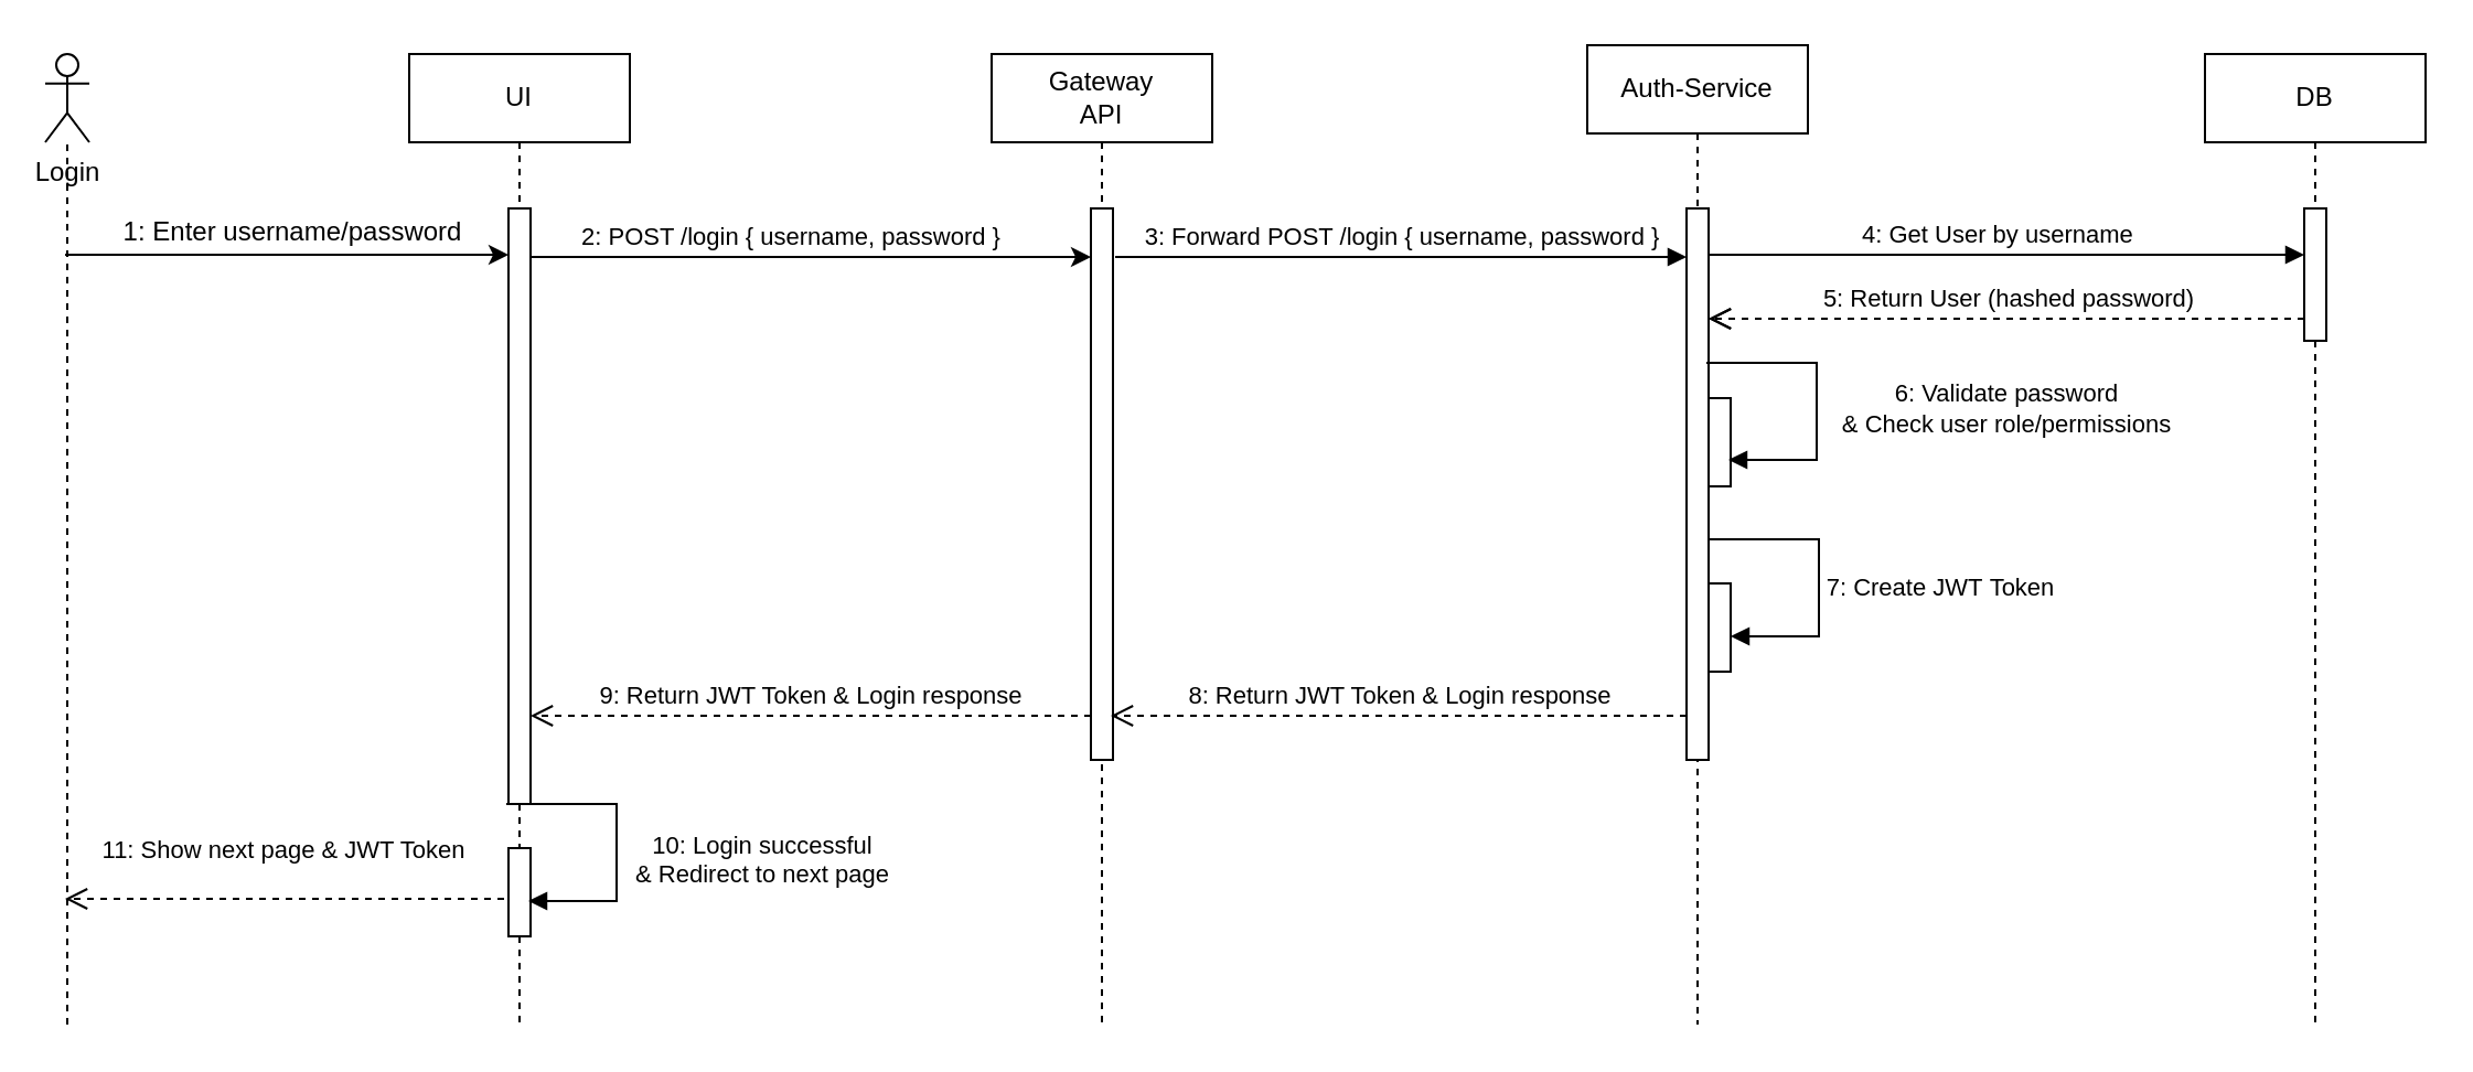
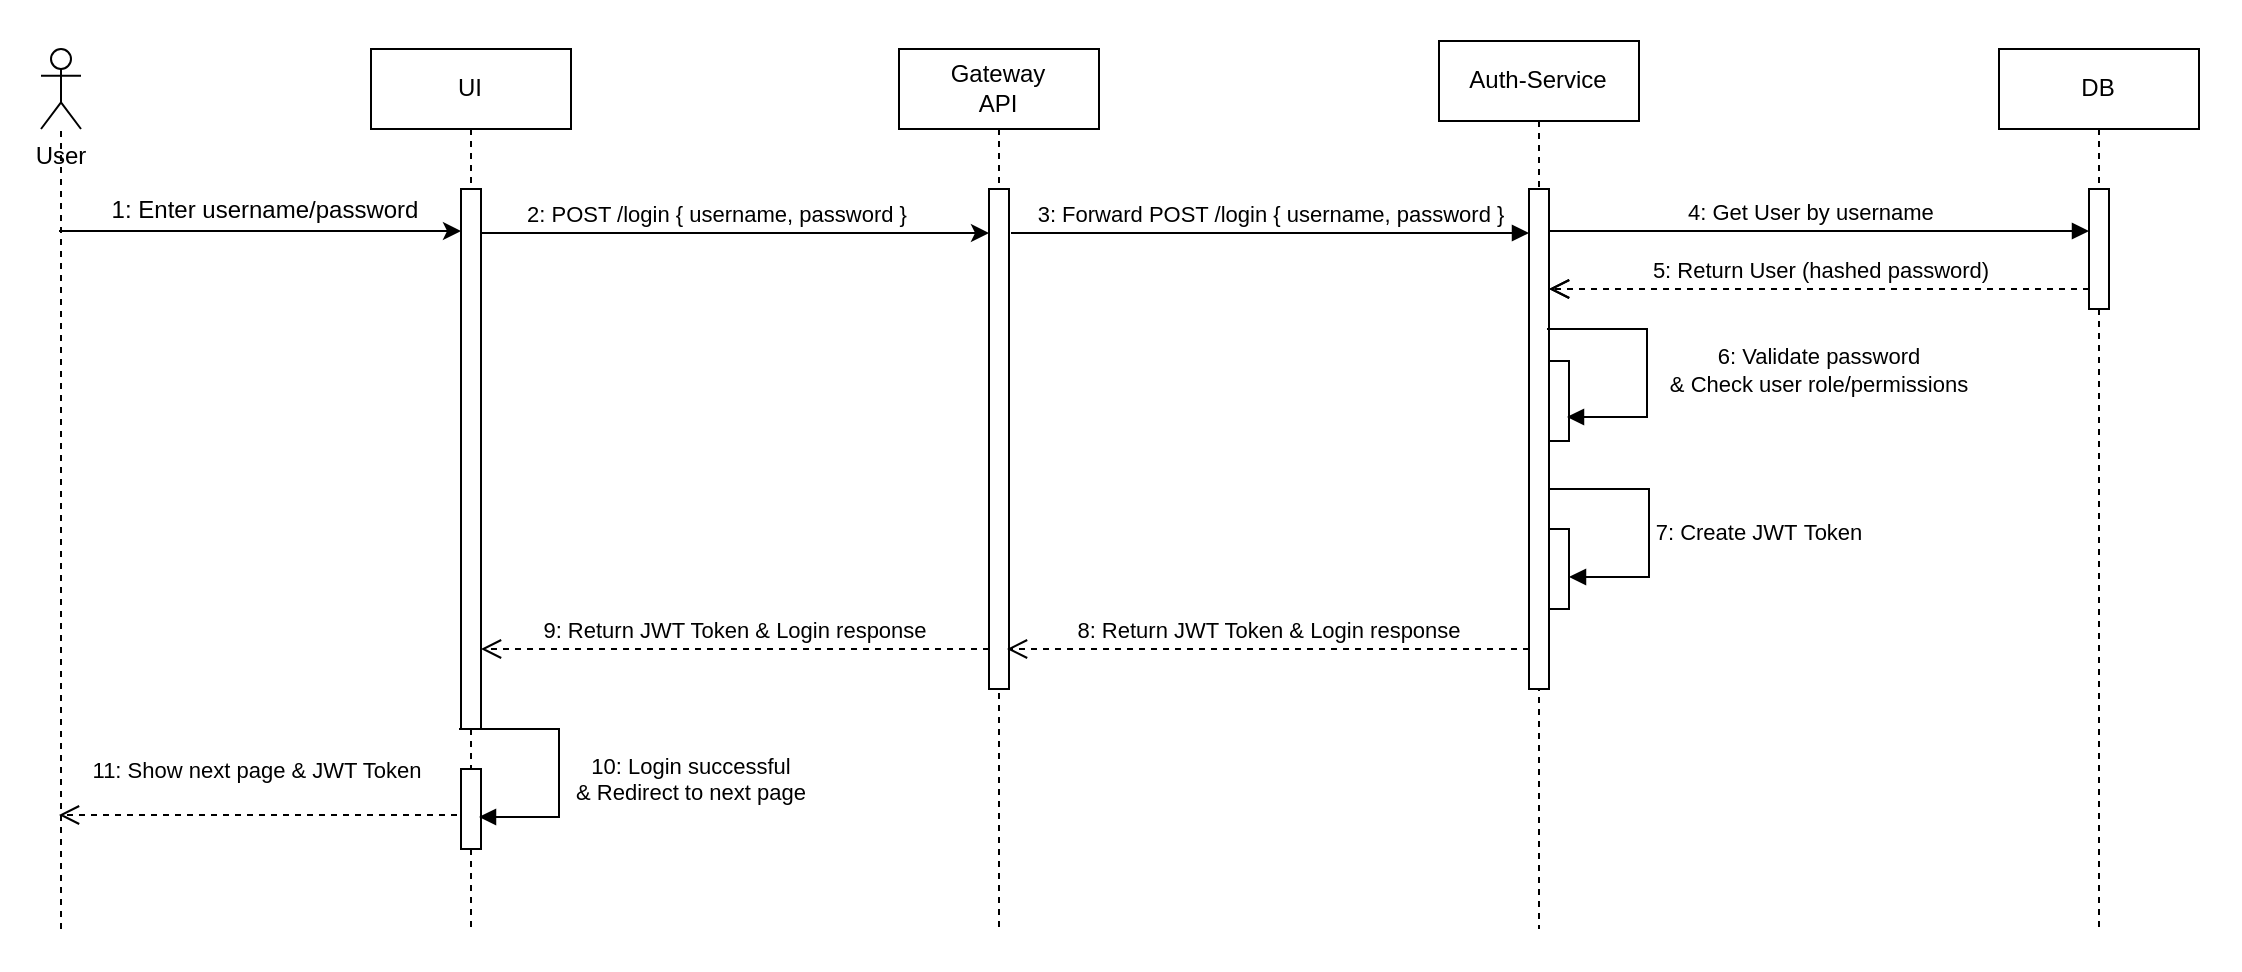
- <mxCell id="7" value="Login&lt;div&gt;&lt;br&gt;&lt;/div&gt;" style="shape=umlActor;verticalLabelPosition=bottom;verticalAlign=top;html=1;outlineConnect=0;" vertex="1" parent="1"><mxGeometry x="20" y="24" width="20" height="40" as="geometry" /></mxCell>
+ <mxCell id="7" value="User&lt;div&gt;&lt;br&gt;&lt;/div&gt;" style="shape=umlActor;verticalLabelPosition=bottom;verticalAlign=top;html=1;outlineConnect=0;" vertex="1" parent="1"><mxGeometry x="20" y="24" width="20" height="40" as="geometry" /></mxCell>
